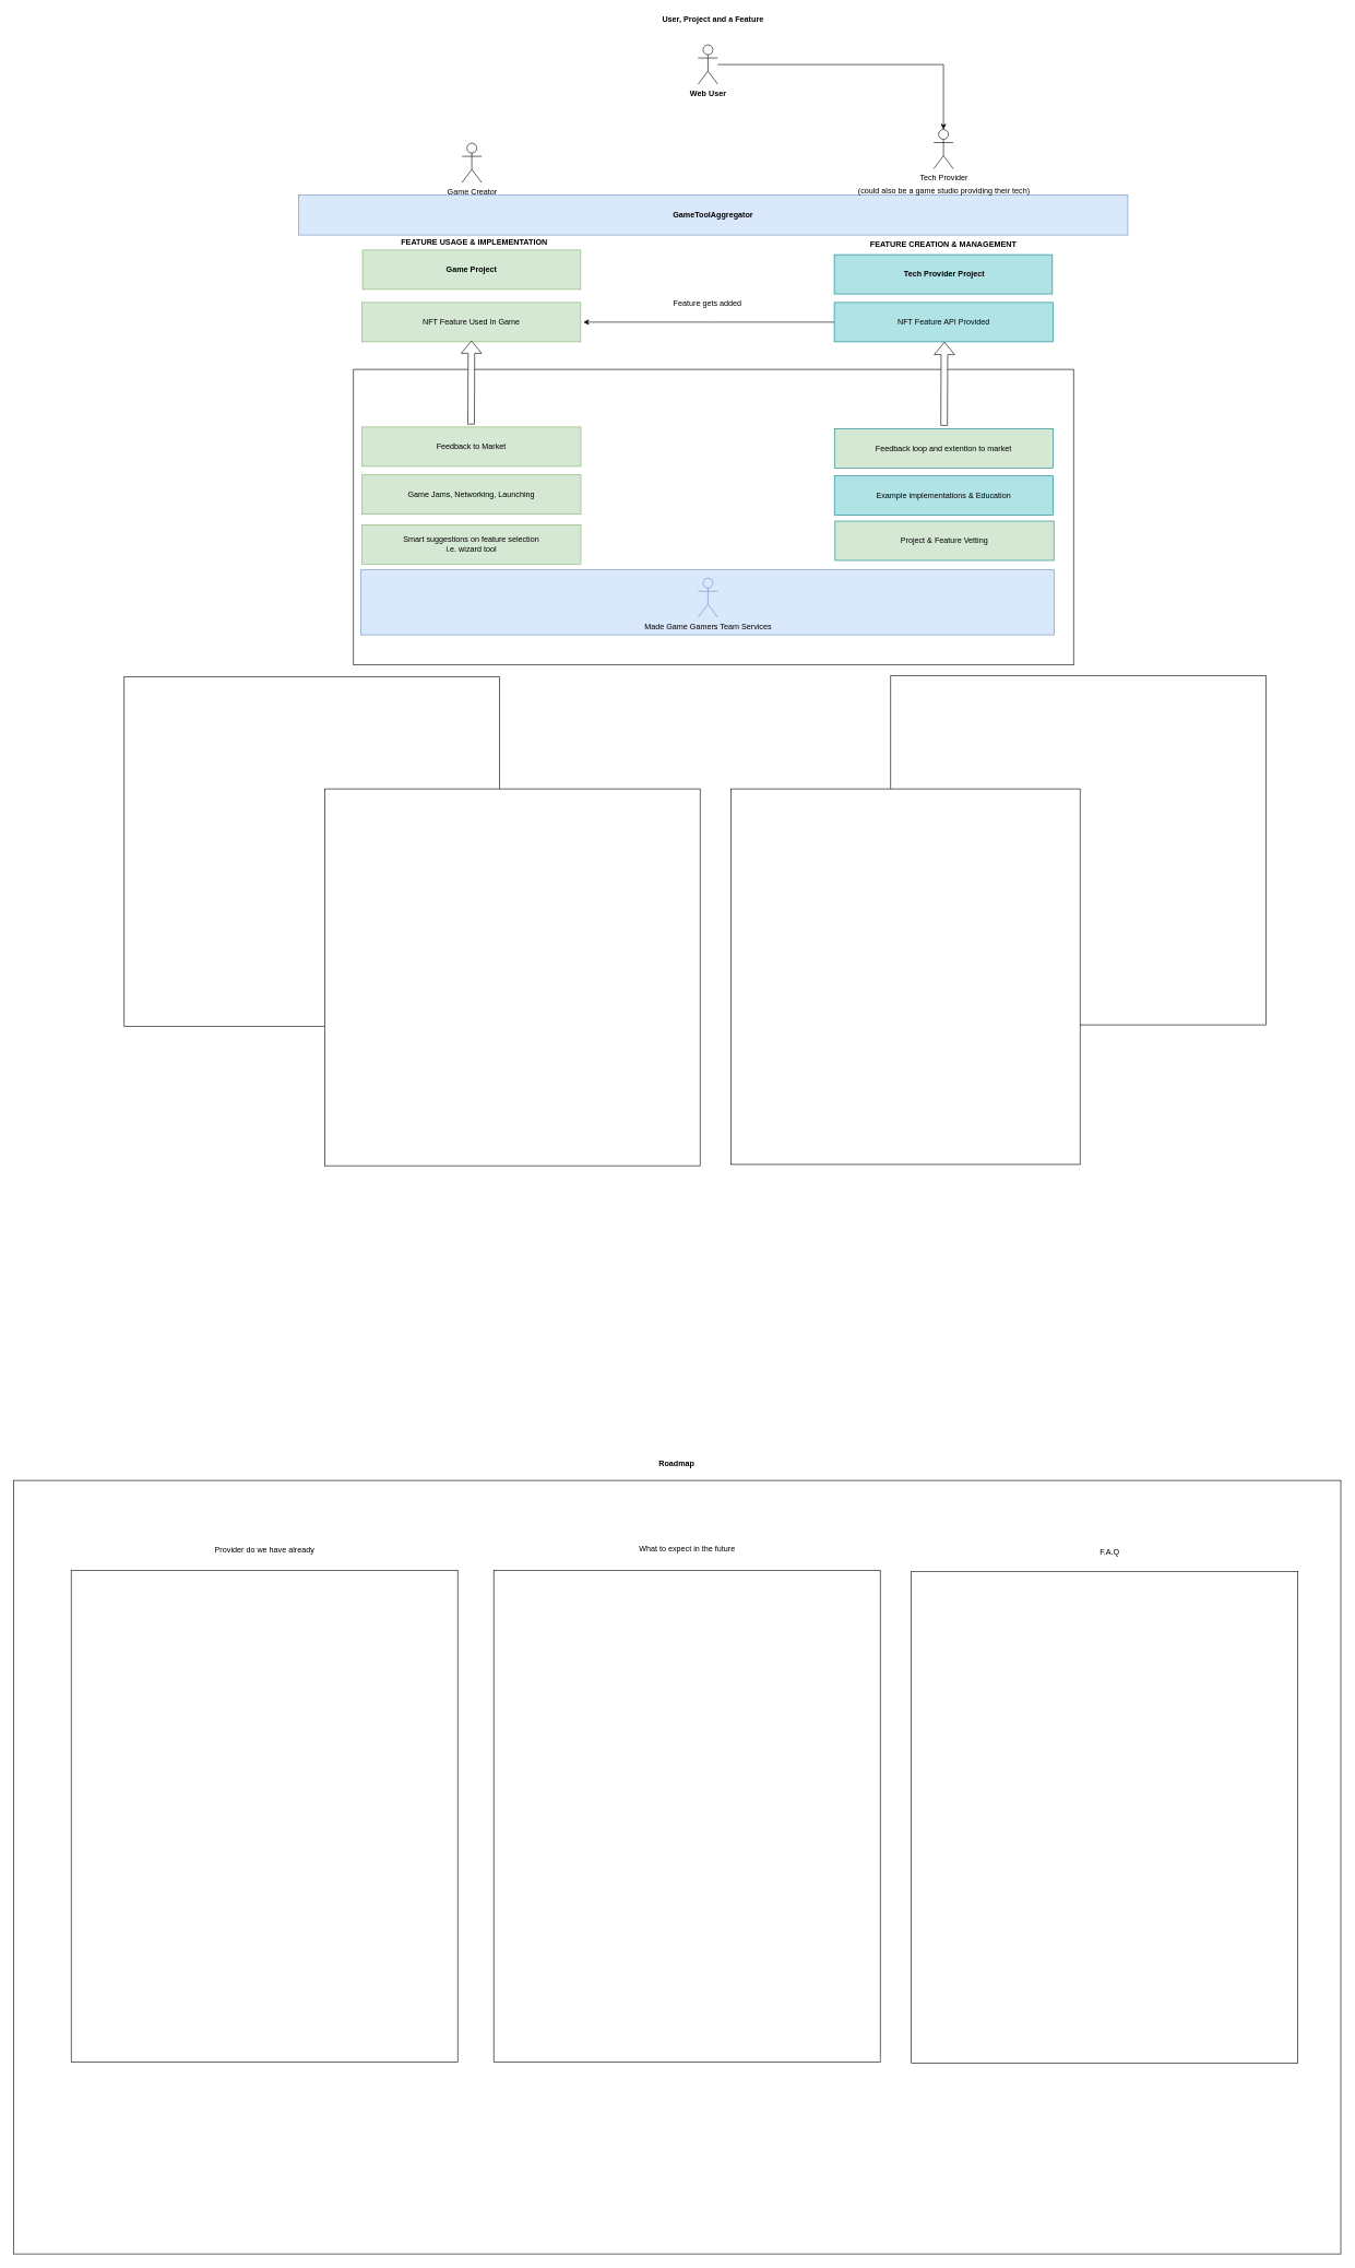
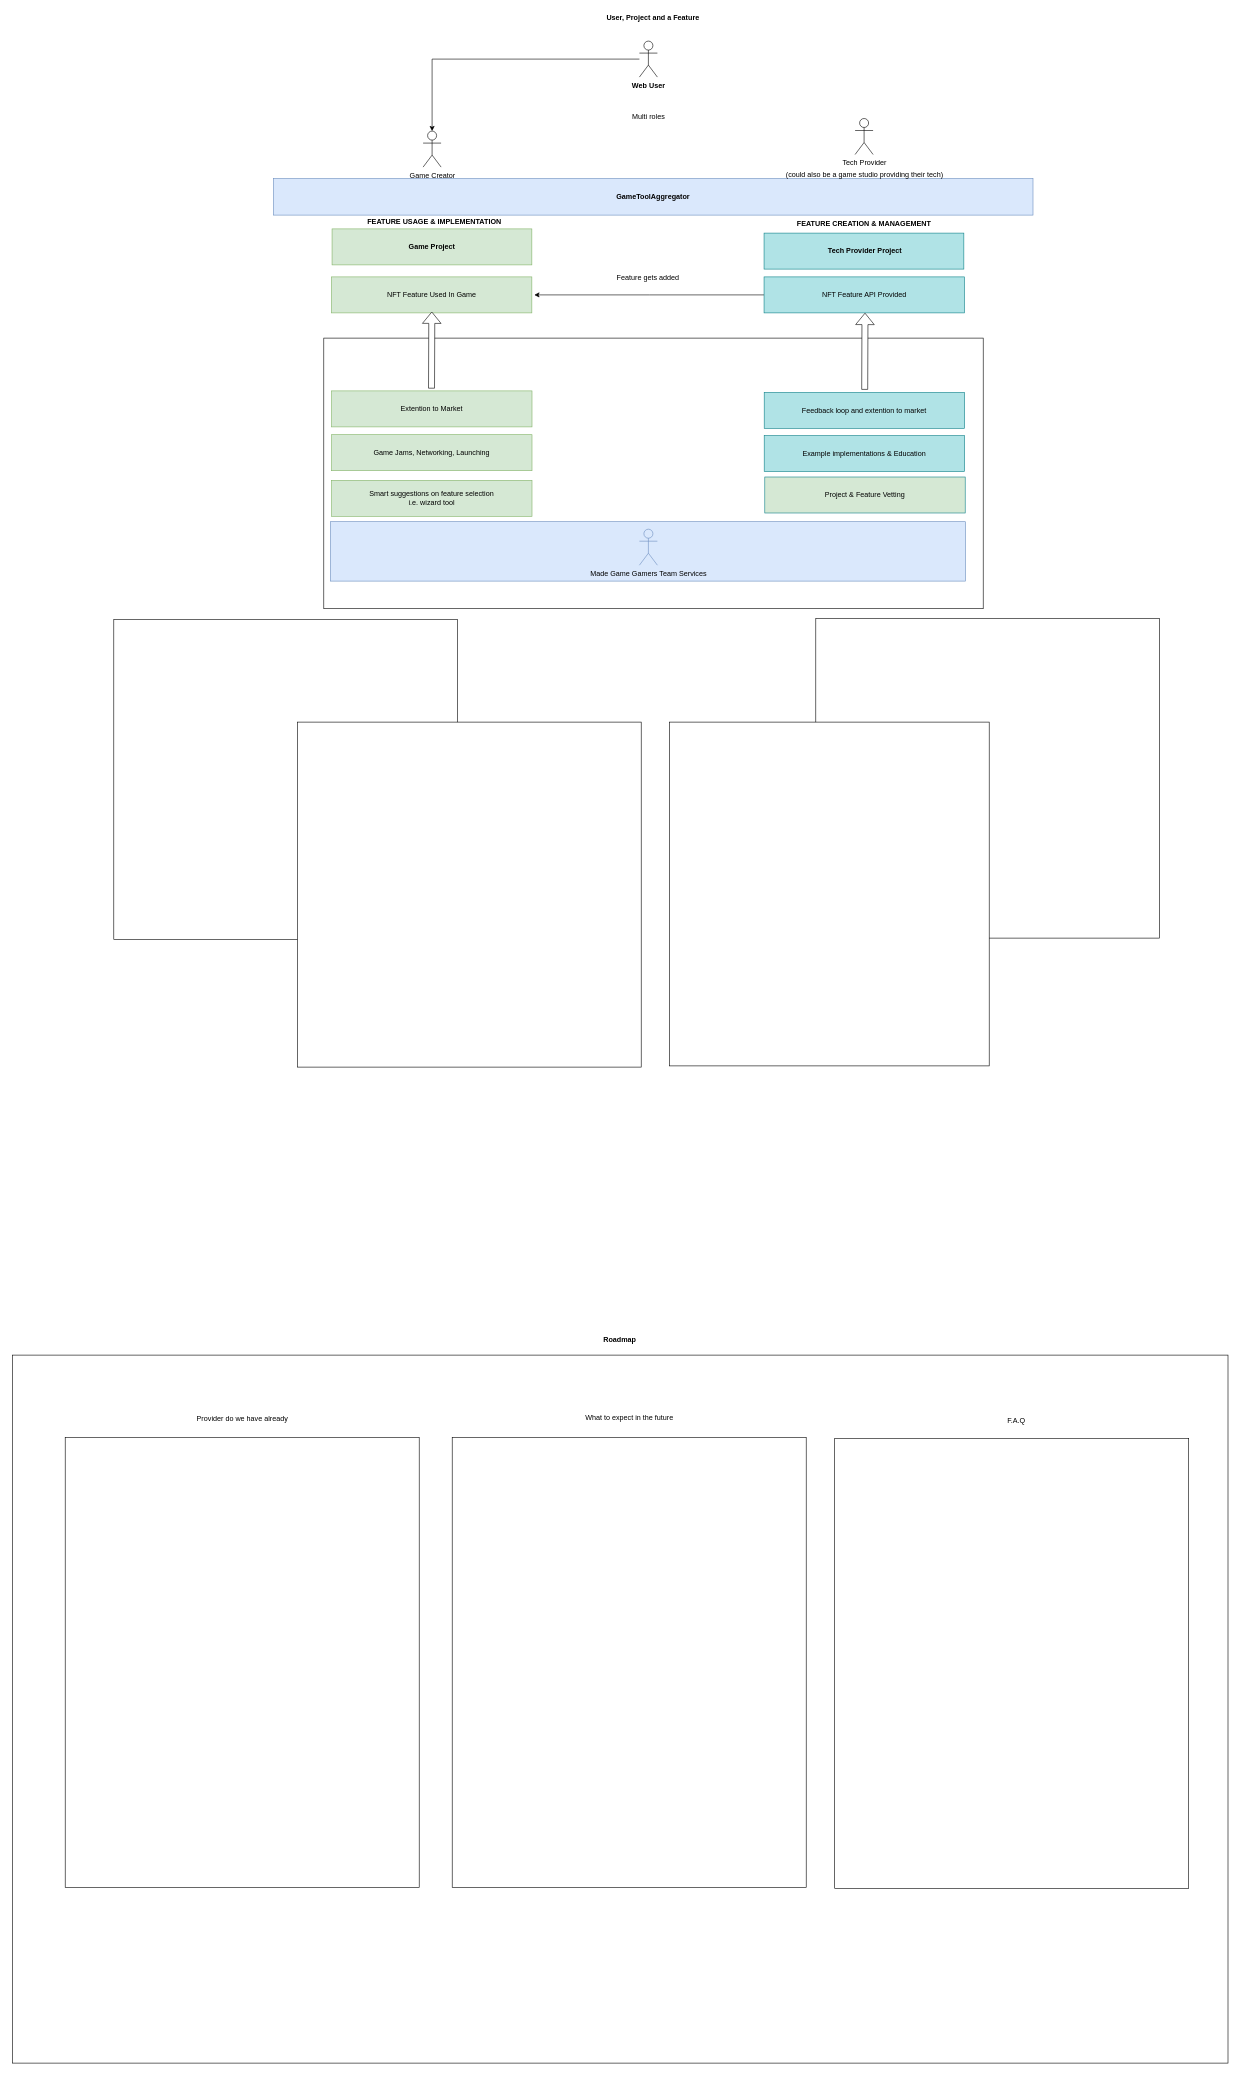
- <mxCell id="9" style="edgeStyle=orthogonalEdgeStyle;rounded=0;orthogonalLoop=1;jettySize=auto;html=1;" edge="1" parent="1" source="10" target="5"><mxGeometry relative="1" as="geometry"><mxPoint x="949" y="162" as="targetPoint" /></mxGeometry></mxCell>
+ <mxCell id="9" style="edgeStyle=orthogonalEdgeStyle;rounded=0;orthogonalLoop=1;jettySize=auto;html=1;entryX=0.5;entryY=0;entryDx=0;entryDy=0;entryPerimeter=0;" edge="1" parent="1" source="10" target="4"><mxGeometry relative="1" as="geometry"><mxPoint x="949" y="162" as="targetPoint" /></mxGeometry></mxCell>
+ <mxCell id="26" value="Multi roles" style="text;html=1;align=center;verticalAlign=middle;resizable=0;points=[];autosize=1;strokeColor=none;fillColor=none;" vertex="1" parent="1"><mxGeometry x="1047.5" y="186" width="65" height="18" as="geometry" /></mxCell>
- <mxCell id="22" value="Feedback to Market" style="rounded=0;whiteSpace=wrap;html=1;fillColor=#d5e8d4;strokeColor=#82b366;" vertex="1" parent="1"><mxGeometry x="552" y="651" width="334" height="60" as="geometry" /></mxCell>
+ <mxCell id="22" value="Extention to Market" style="rounded=0;whiteSpace=wrap;html=1;fillColor=#d5e8d4;strokeColor=#82b366;" vertex="1" parent="1"><mxGeometry x="552" y="651" width="334" height="60" as="geometry" /></mxCell>
- <mxCell id="19" value="Feedback loop and extention to market" style="rounded=0;whiteSpace=wrap;html=1;fillColor=#d5e8d4;strokeColor=#0e8088;" vertex="1" parent="1"><mxGeometry x="1273" y="653.5" width="334" height="60" as="geometry" /></mxCell>
+ <mxCell id="19" value="Feedback loop and extention to market" style="rounded=0;whiteSpace=wrap;html=1;fillColor=#b0e3e6;strokeColor=#0e8088;" vertex="1" parent="1"><mxGeometry x="1273" y="653.5" width="334" height="60" as="geometry" /></mxCell>
